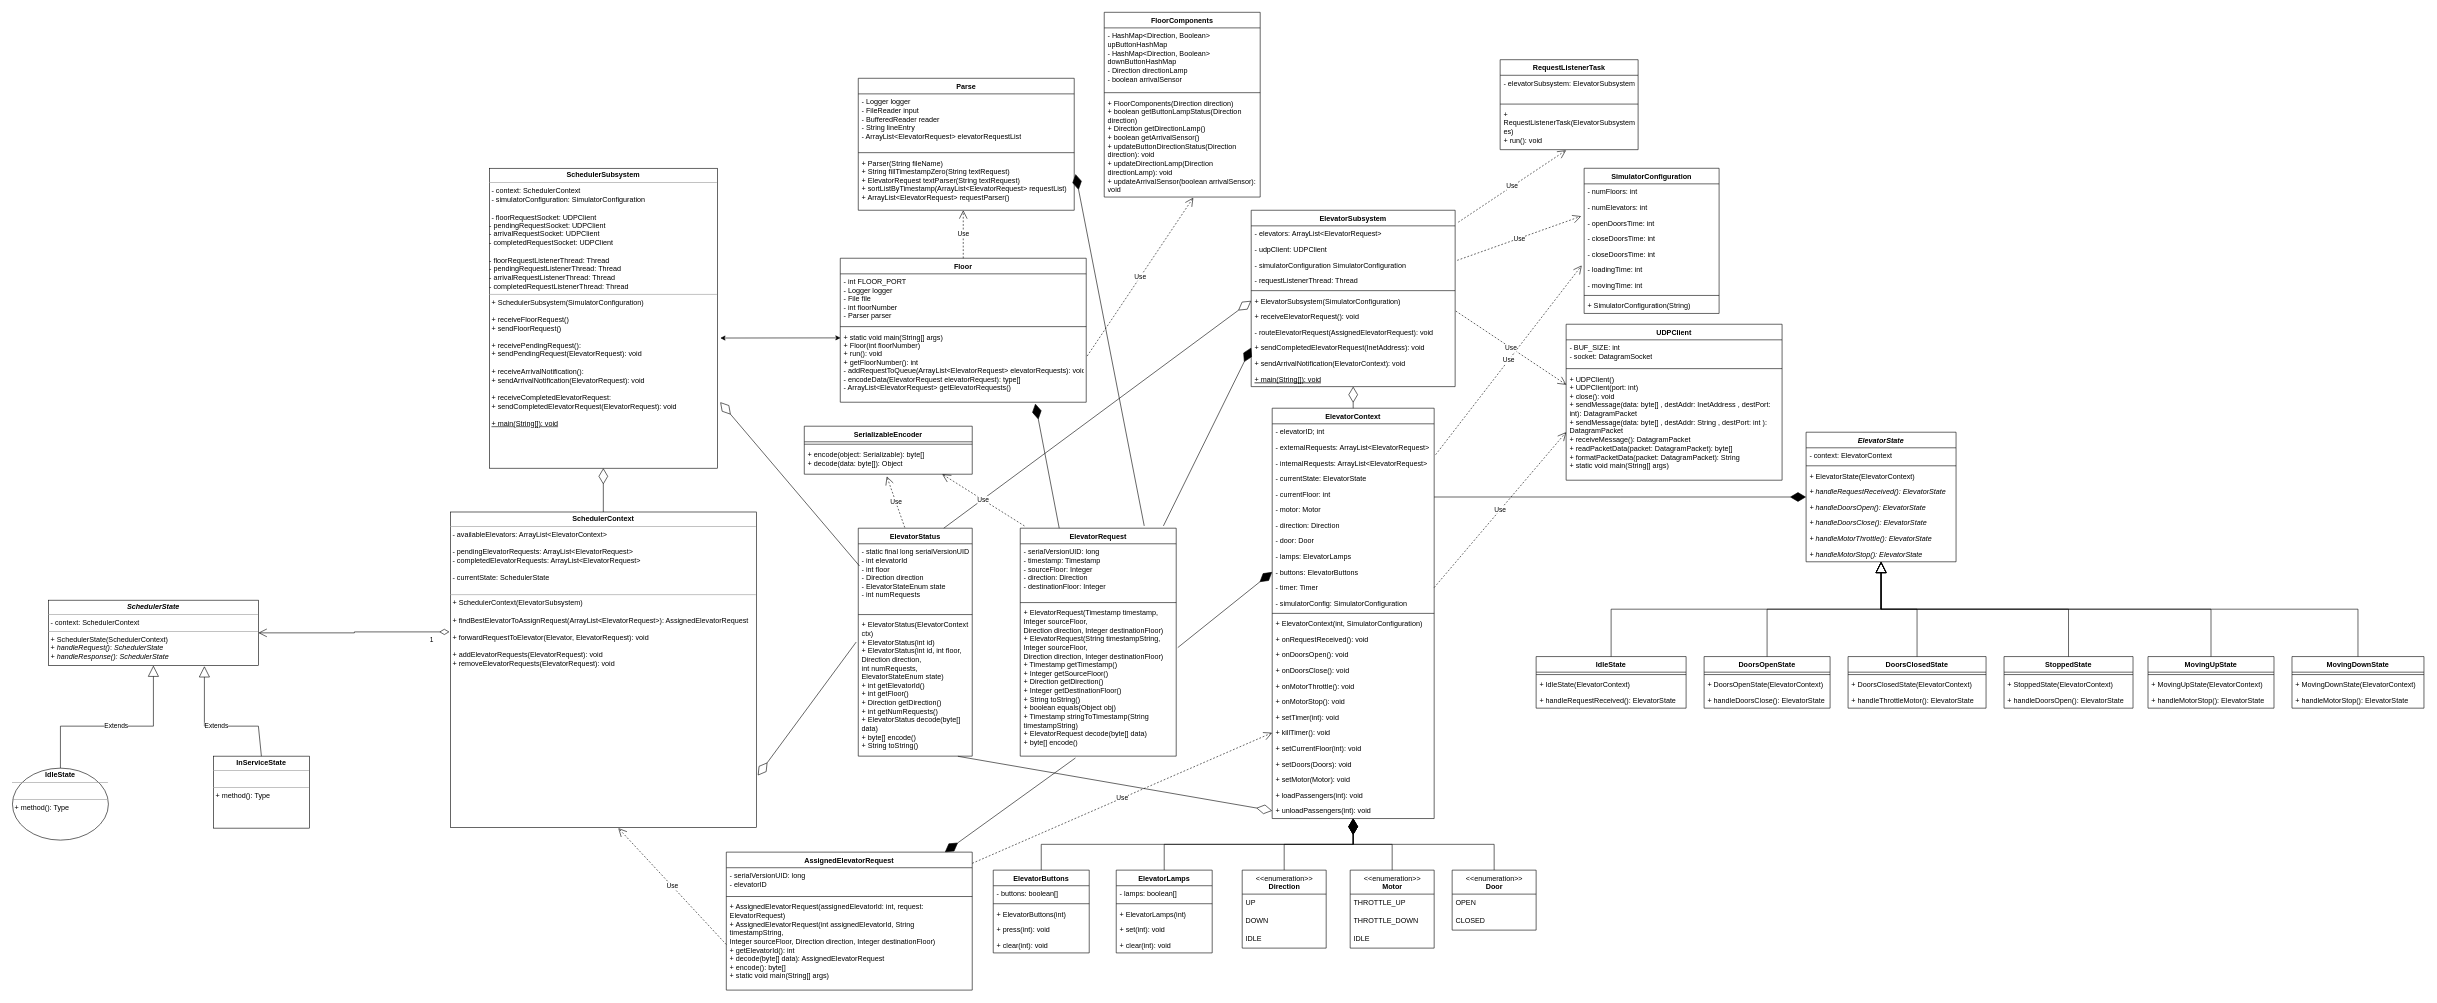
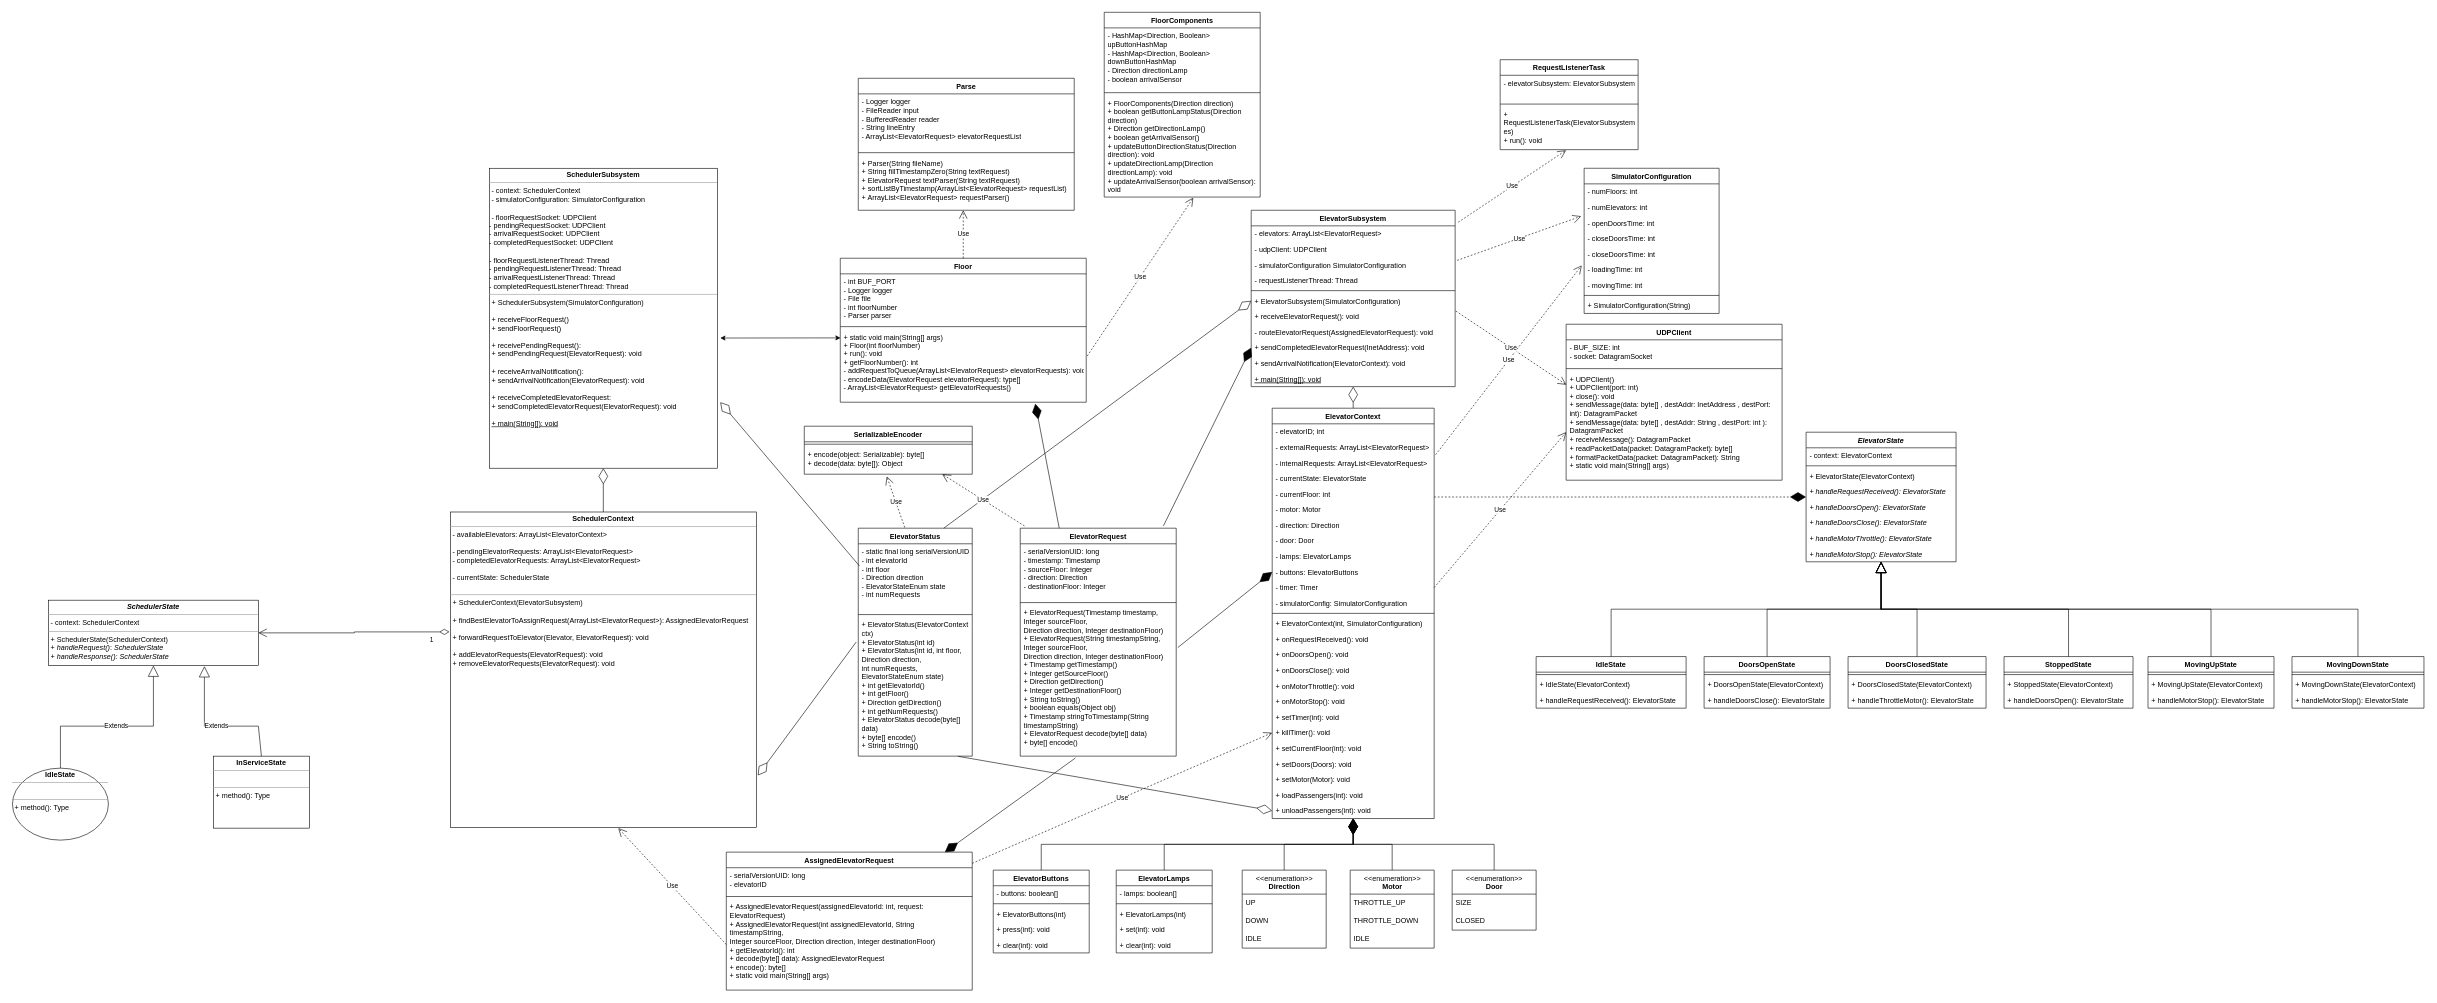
- <mxCell id="3" value="- int FLOOR_PORT&#10;- Logger logger&#10;- File file &#10;- int floorNumber&#10;- Parser parser" style="text;strokeColor=none;fillColor=none;align=left;verticalAlign=top;spacingLeft=4;spacingRight=4;overflow=hidden;rotatable=0;points=[[0,0.5],[1,0.5]];portConstraint=eastwest;" parent="2" vertex="1"><mxGeometry y="26" width="410" height="84" as="geometry" /></mxCell>
+ <mxCell id="3" value="- int BUF_PORT&#10;- Logger logger&#10;- File file &#10;- int floorNumber&#10;- Parser parser" style="text;strokeColor=none;fillColor=none;align=left;verticalAlign=top;spacingLeft=4;spacingRight=4;overflow=hidden;rotatable=0;points=[[0,0.5],[1,0.5]];portConstraint=eastwest;" parent="2" vertex="1"><mxGeometry y="26" width="410" height="84" as="geometry" /></mxCell>
- <mxCell id="170" value="" style="endArrow=diamondThin;endFill=1;endSize=24;html=1;rounded=0;entryX=1.006;entryY=0.344;entryDx=0;entryDy=0;entryPerimeter=0;exitX=0.795;exitY=-0.01;exitDx=0;exitDy=0;exitPerimeter=0;" parent="1" source="144" target="163" edge="1"><mxGeometry width="160" relative="1" as="geometry"><mxPoint x="1490" y="630" as="sourcePoint" /><mxPoint x="1650" y="630" as="targetPoint" /></mxGeometry></mxCell>
- <mxCell id="118" value="" style="endArrow=diamondThin;endFill=1;endSize=24;html=1;rounded=0;elbow=vertical;edgeStyle=elbowEdgeStyle;" parent="1" source="18" target="49" edge="1"><mxGeometry width="160" relative="1" as="geometry"><mxPoint x="2640" y="870" as="sourcePoint" /><mxPoint x="2800" y="870" as="targetPoint" /></mxGeometry></mxCell>
+ <mxCell id="118" value="" style="endArrow=diamondThin;endFill=1;endSize=24;html=1;rounded=0;elbow=vertical;edgeStyle=elbowEdgeStyle;dashed=1;" parent="1" source="18" target="49" edge="1"><mxGeometry width="160" relative="1" as="geometry"><mxPoint x="2640" y="870" as="sourcePoint" /><mxPoint x="2800" y="870" as="targetPoint" /></mxGeometry></mxCell>
- <mxCell id="97" value="OPEN" style="text;html=1;strokeColor=none;fillColor=none;align=left;verticalAlign=middle;spacingLeft=4;spacingRight=4;overflow=hidden;rotatable=0;points=[[0,0.5],[1,0.5]];portConstraint=eastwest;" parent="96" vertex="1"><mxGeometry y="40" width="140" height="30" as="geometry" /></mxCell>
+ <mxCell id="97" value="SIZE" style="text;html=1;strokeColor=none;fillColor=none;align=left;verticalAlign=middle;spacingLeft=4;spacingRight=4;overflow=hidden;rotatable=0;points=[[0,0.5],[1,0.5]];portConstraint=eastwest;" parent="96" vertex="1"><mxGeometry y="40" width="140" height="30" as="geometry" /></mxCell>
